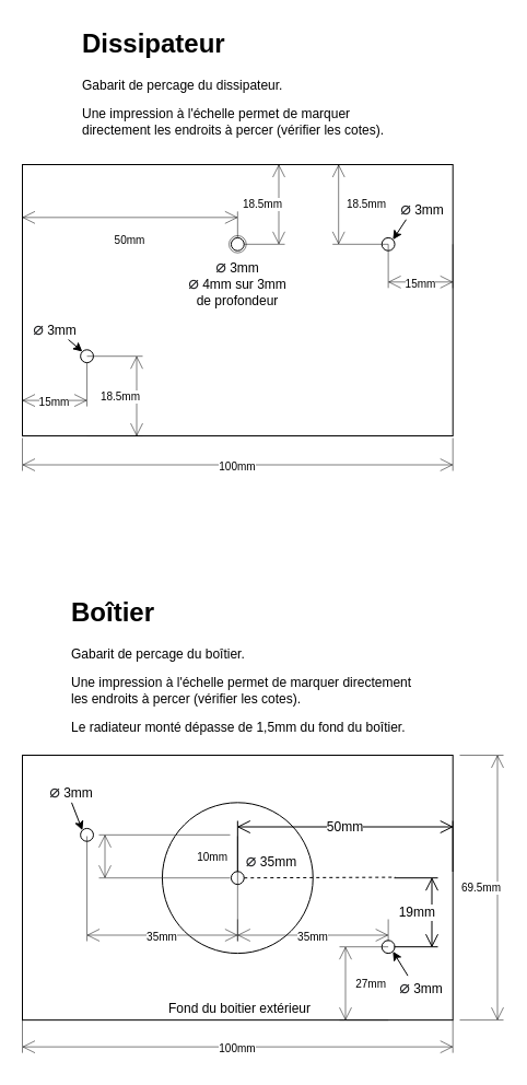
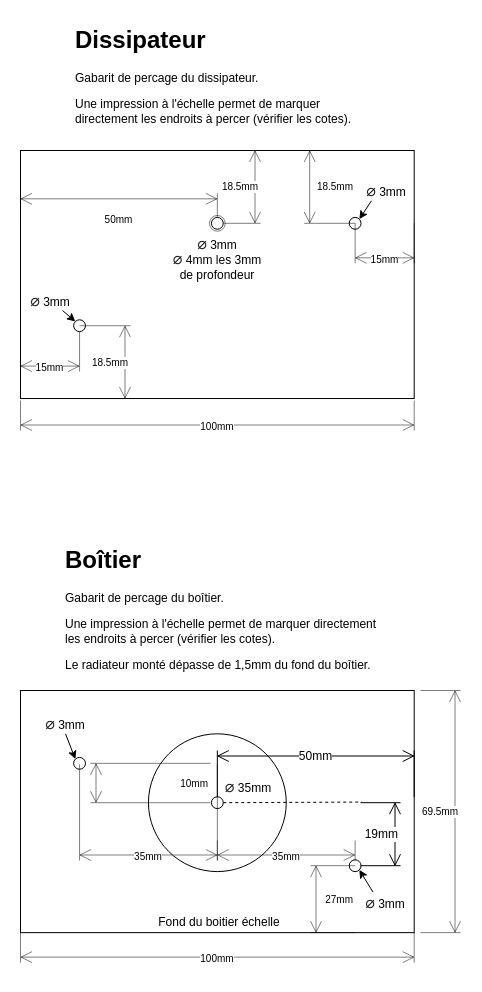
- <mxCell id="11" value="&lt;span style=&quot;color: rgb(32, 33, 36); font-family: arial, sans-serif; font-size: 16px; text-align: left; background-color: rgb(255, 255, 255);&quot;&gt;⌀&lt;/span&gt;&amp;nbsp;4mm sur 3mm de profondeur" style="text;html=1;strokeColor=none;fillColor=none;align=center;verticalAlign=middle;whiteSpace=wrap;rounded=0;opacity=50;" parent="3" vertex="1"><mxGeometry x="146.85" y="100" width="100" height="30" as="geometry" /></mxCell>
+ <mxCell id="11" value="&lt;span style=&quot;color: rgb(32, 33, 36); font-family: arial, sans-serif; font-size: 16px; text-align: left; background-color: rgb(255, 255, 255);&quot;&gt;⌀&lt;/span&gt;&amp;nbsp;4mm les 3mm de profondeur" style="text;html=1;strokeColor=none;fillColor=none;align=center;verticalAlign=middle;whiteSpace=wrap;rounded=0;opacity=50;" parent="3" vertex="1"><mxGeometry x="146.85" y="100" width="100" height="30" as="geometry" /></mxCell>
- <mxCell id="39" value="Fond du boitier extérieur" style="text;html=1;strokeColor=none;fillColor=none;align=center;verticalAlign=middle;whiteSpace=wrap;rounded=0;" vertex="1" parent="27"><mxGeometry x="127.95" y="221.62" width="142.05" height="21.1" as="geometry" /></mxCell>
+ <mxCell id="39" value="Fond du boitier échelle" style="text;html=1;strokeColor=none;fillColor=none;align=center;verticalAlign=middle;whiteSpace=wrap;rounded=0;" vertex="1" parent="27"><mxGeometry x="127.95" y="221.62" width="142.05" height="21.1" as="geometry" /></mxCell>
